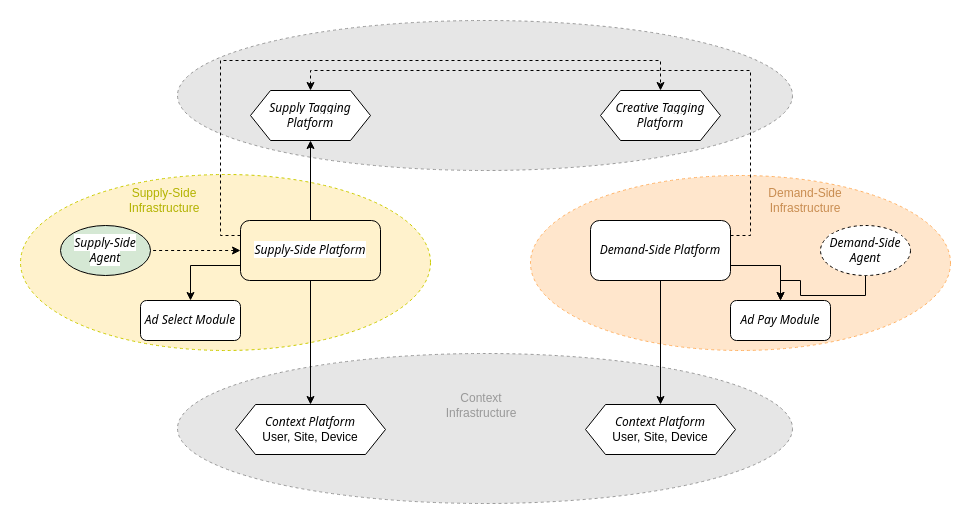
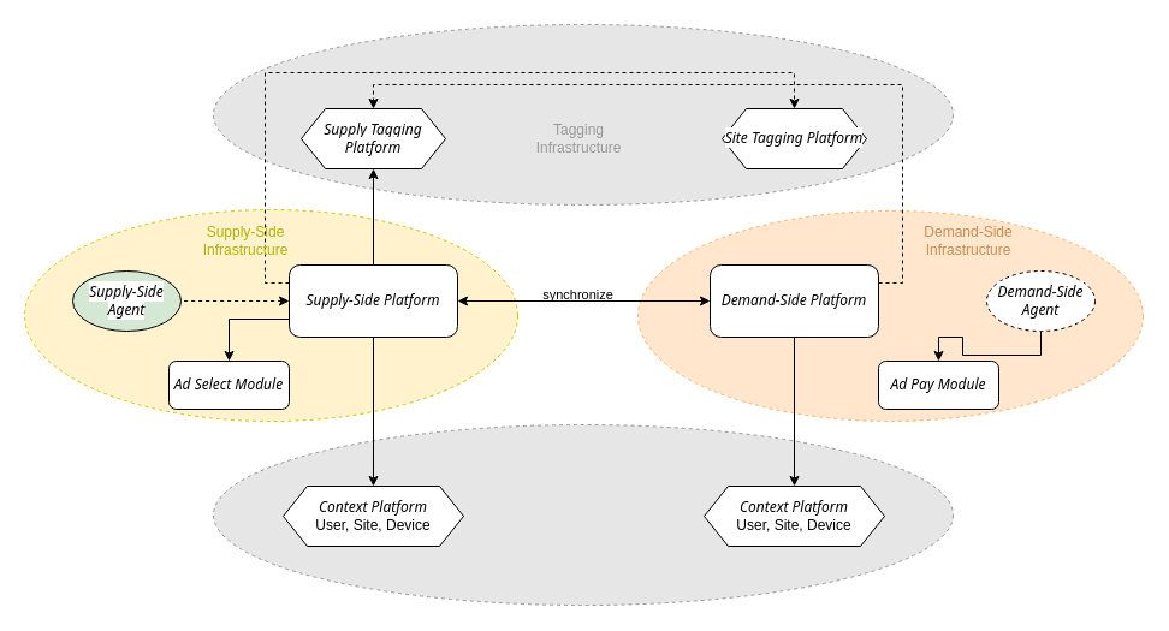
+ <mxCell id="25" value="Tagging Infrastructure" style="text;html=1;strokeColor=none;fillColor=none;align=center;verticalAlign=middle;whiteSpace=wrap;rounded=0;dashed=1;fontColor=#999999;" parent="1" vertex="1"><mxGeometry x="461" y="105" width="40" height="20" as="geometry" /></mxCell>
- <mxCell id="17" value="&lt;em style=&quot;font-family: &amp;quot;HCo Gotham&amp;quot;, system-ui, -apple-system, &amp;quot;Segoe UI&amp;quot;, Roboto, &amp;quot;Helvetica Neue&amp;quot;, Arial, &amp;quot;Noto Sans&amp;quot;, &amp;quot;Liberation Sans&amp;quot;, sans-serif, &amp;quot;Apple Color Emoji&amp;quot;, &amp;quot;Segoe UI Emoji&amp;quot;, &amp;quot;Segoe UI Symbol&amp;quot;, &amp;quot;Noto Color Emoji&amp;quot;; text-align: start; background-color: rgb(255, 255, 255);&quot;&gt;&lt;font style=&quot;font-size: 12px;&quot;&gt;Creative Tagging Platform&lt;/font&gt;&lt;/em&gt;&lt;b&gt;&lt;br&gt;&lt;/b&gt;" style="shape=hexagon;perimeter=hexagonPerimeter2;whiteSpace=wrap;html=1;fixedSize=1;" parent="1" vertex="1"><mxGeometry x="600" y="90" width="120" height="50" as="geometry" /></mxCell>
+ <mxCell id="17" value="&lt;em style=&quot;font-family: &amp;quot;HCo Gotham&amp;quot;, system-ui, -apple-system, &amp;quot;Segoe UI&amp;quot;, Roboto, &amp;quot;Helvetica Neue&amp;quot;, Arial, &amp;quot;Noto Sans&amp;quot;, &amp;quot;Liberation Sans&amp;quot;, sans-serif, &amp;quot;Apple Color Emoji&amp;quot;, &amp;quot;Segoe UI Emoji&amp;quot;, &amp;quot;Segoe UI Symbol&amp;quot;, &amp;quot;Noto Color Emoji&amp;quot;; text-align: start; background-color: rgb(255, 255, 255);&quot;&gt;&lt;font style=&quot;font-size: 12px;&quot;&gt;Site Tagging Platform&lt;/font&gt;&lt;/em&gt;&lt;b&gt;&lt;br&gt;&lt;/b&gt;" style="shape=hexagon;perimeter=hexagonPerimeter2;whiteSpace=wrap;html=1;fixedSize=1;" parent="1" vertex="1"><mxGeometry x="600" y="90" width="120" height="50" as="geometry" /></mxCell>
- <mxCell id="27" value="Supply-Side Infrastructure" style="text;html=1;strokeColor=none;fillColor=none;align=center;verticalAlign=middle;whiteSpace=wrap;rounded=0;dashed=1;fontColor=#B3B300;" parent="1" vertex="1"><mxGeometry x="119" y="190" width="90" height="20" as="geometry" /></mxCell>
+ <mxCell id="27" value="Supply-Side Infrastructure" style="text;html=1;strokeColor=none;fillColor=none;align=center;verticalAlign=middle;whiteSpace=wrap;rounded=0;dashed=1;fontColor=#B3B300;" parent="1" vertex="1"><mxGeometry x="159" y="190" width="90" height="20" as="geometry" /></mxCell>
- <mxCell id="11" value="&lt;em style=&quot;font-family: &amp;quot;HCo Gotham&amp;quot;, system-ui, -apple-system, &amp;quot;Segoe UI&amp;quot;, Roboto, &amp;quot;Helvetica Neue&amp;quot;, Arial, &amp;quot;Noto Sans&amp;quot;, &amp;quot;Liberation Sans&amp;quot;, sans-serif, &amp;quot;Apple Color Emoji&amp;quot;, &amp;quot;Segoe UI Emoji&amp;quot;, &amp;quot;Segoe UI Symbol&amp;quot;, &amp;quot;Noto Color Emoji&amp;quot;; text-align: start; background-color: rgb(255, 255, 255);&quot;&gt;&lt;font style=&quot;font-size: 12px;&quot;&gt;Supply-Side Platform&lt;/font&gt;&lt;/em&gt;" style="rounded=1;whiteSpace=wrap;html=1;fillColor=#fff2cc;" parent="1" vertex="1"><mxGeometry x="240" y="220" width="140" height="60" as="geometry" /></mxCell>
+ <mxCell id="11" value="&lt;em style=&quot;font-family: &amp;quot;HCo Gotham&amp;quot;, system-ui, -apple-system, &amp;quot;Segoe UI&amp;quot;, Roboto, &amp;quot;Helvetica Neue&amp;quot;, Arial, &amp;quot;Noto Sans&amp;quot;, &amp;quot;Liberation Sans&amp;quot;, sans-serif, &amp;quot;Apple Color Emoji&amp;quot;, &amp;quot;Segoe UI Emoji&amp;quot;, &amp;quot;Segoe UI Symbol&amp;quot;, &amp;quot;Noto Color Emoji&amp;quot;; text-align: start; background-color: rgb(255, 255, 255);&quot;&gt;&lt;font style=&quot;font-size: 12px;&quot;&gt;Supply-Side Platform&lt;/font&gt;&lt;/em&gt;" style="rounded=1;whiteSpace=wrap;html=1;" parent="1" vertex="1"><mxGeometry x="240" y="220" width="140" height="60" as="geometry" /></mxCell>
+ <mxCell id="12" value="synchronize" style="edgeStyle=orthogonalEdgeStyle;rounded=0;orthogonalLoop=1;jettySize=auto;html=1;exitX=0;exitY=0.5;exitDx=0;exitDy=0;entryX=1;entryY=0.5;entryDx=0;entryDy=0;labelBackgroundColor=none;startArrow=classic;startFill=1;" parent="1" source="16" target="11" edge="1"><mxGeometry x="0.043" y="-5" relative="1" as="geometry"><mxPoint as="offset" /></mxGeometry></mxCell>
- <mxCell id="14" style="edgeStyle=orthogonalEdgeStyle;rounded=0;orthogonalLoop=1;jettySize=auto;html=1;exitX=1;exitY=0.75;exitDx=0;exitDy=0;" parent="1" source="16" target="23" edge="1"><mxGeometry relative="1" as="geometry" /></mxCell>
- <mxCell id="24" value="Context Infrastructure" style="text;html=1;strokeColor=none;fillColor=none;align=center;verticalAlign=middle;whiteSpace=wrap;rounded=0;dashed=1;fontColor=#999999;" parent="1" vertex="1"><mxGeometry x="461" y="395" width="40" height="20" as="geometry" /></mxCell>
